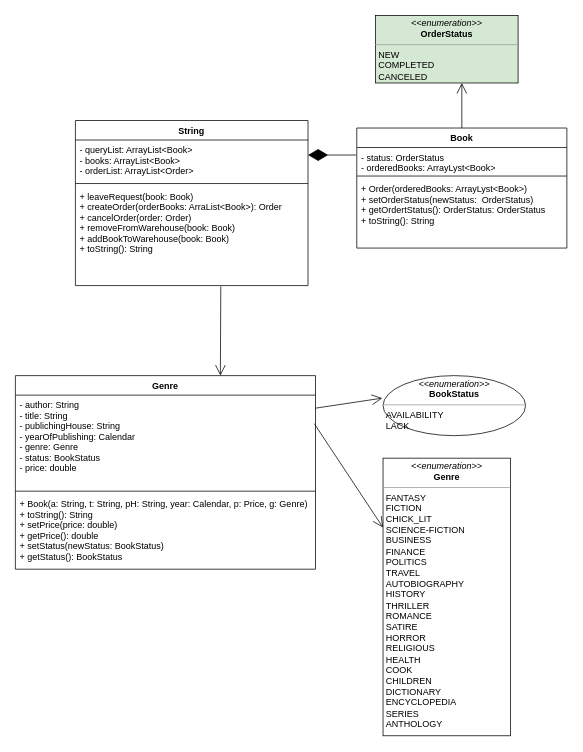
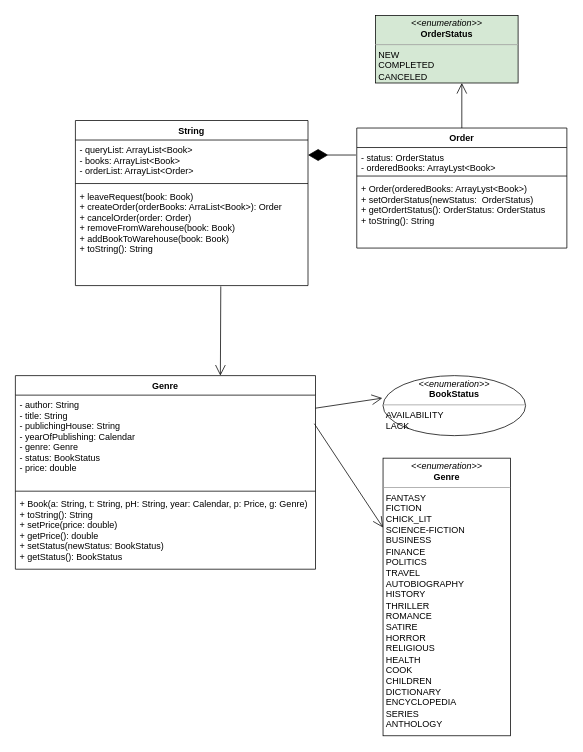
- <mxCell id="11" value="Book" style="swimlane;fontStyle=1;align=center;verticalAlign=top;childLayout=stackLayout;horizontal=1;startSize=26;horizontalStack=0;resizeParent=1;resizeParentMax=0;resizeLast=0;collapsible=1;marginBottom=0;" vertex="1" parent="1"><mxGeometry x="475" y="170" width="280" height="160" as="geometry" /></mxCell>
+ <mxCell id="11" value="Order" style="swimlane;fontStyle=1;align=center;verticalAlign=top;childLayout=stackLayout;horizontal=1;startSize=26;horizontalStack=0;resizeParent=1;resizeParentMax=0;resizeLast=0;collapsible=1;marginBottom=0;" vertex="1" parent="1"><mxGeometry x="475" y="170" width="280" height="160" as="geometry" /></mxCell>
